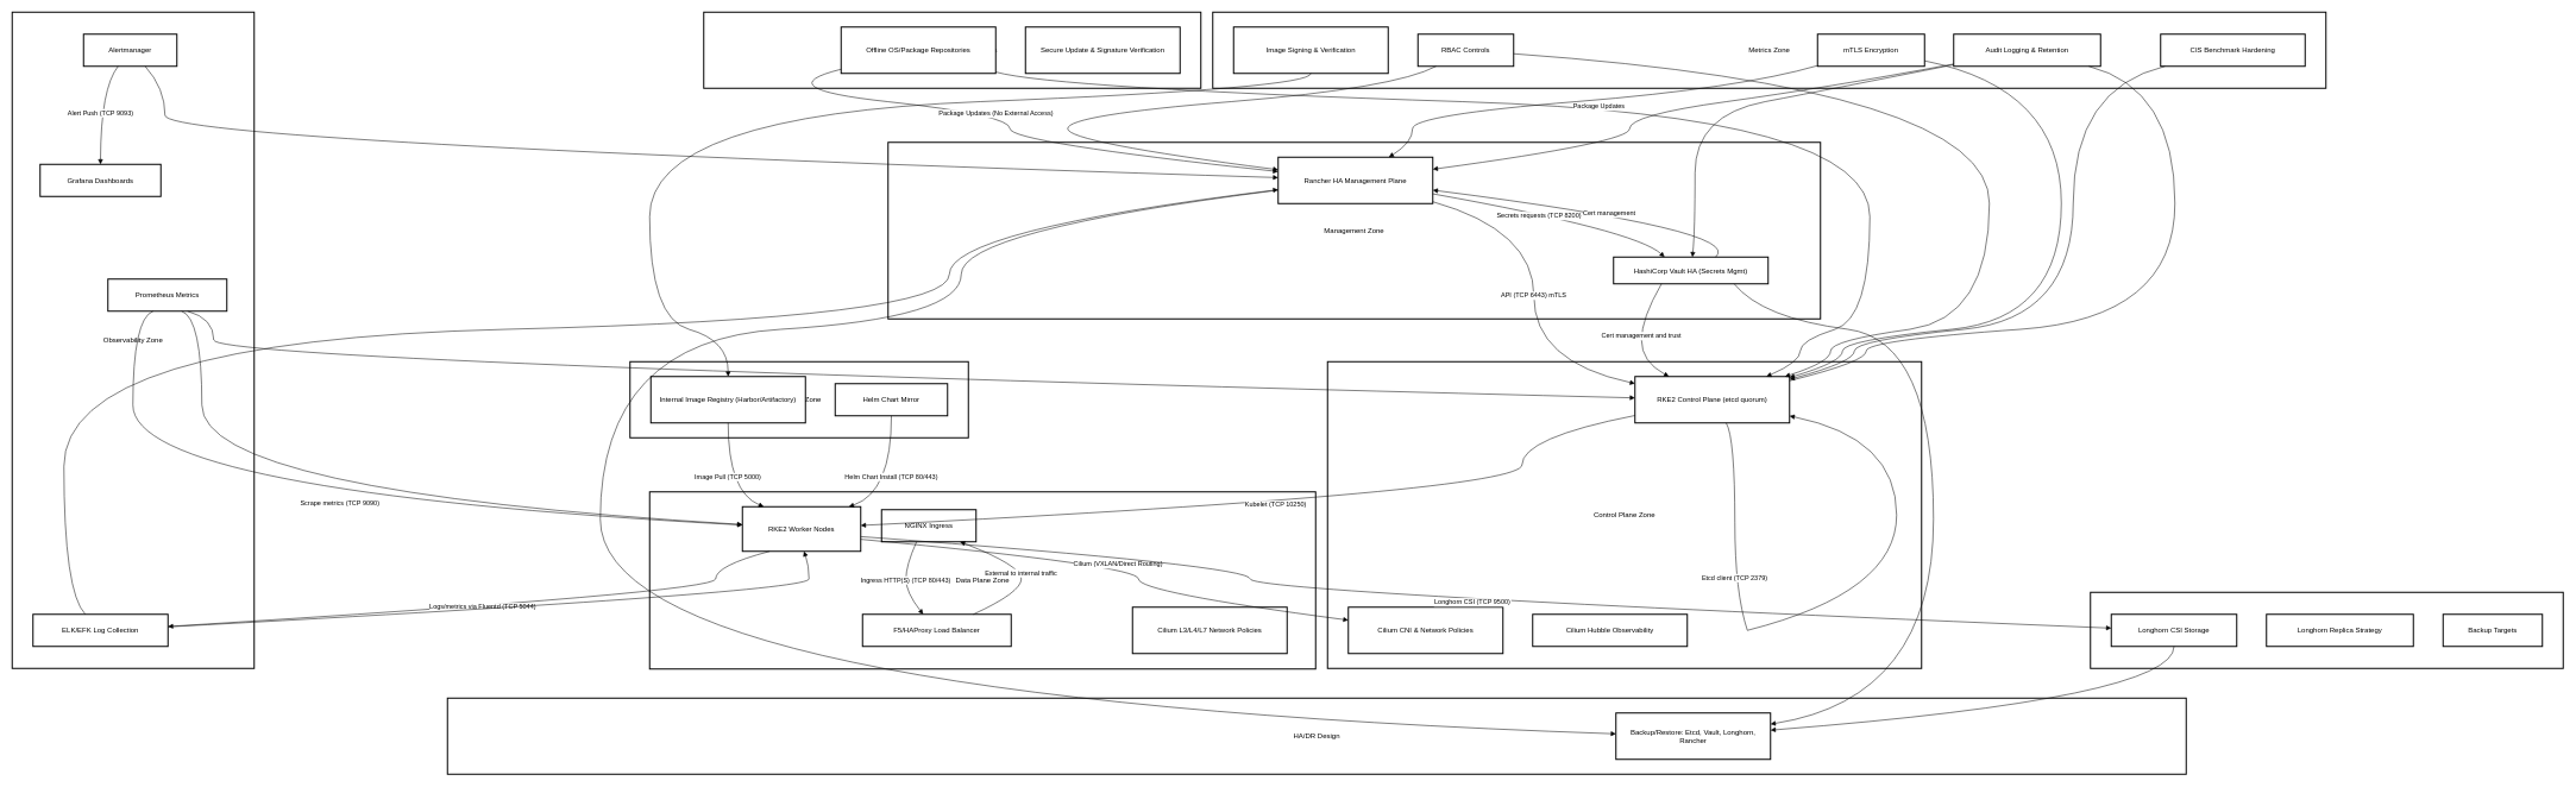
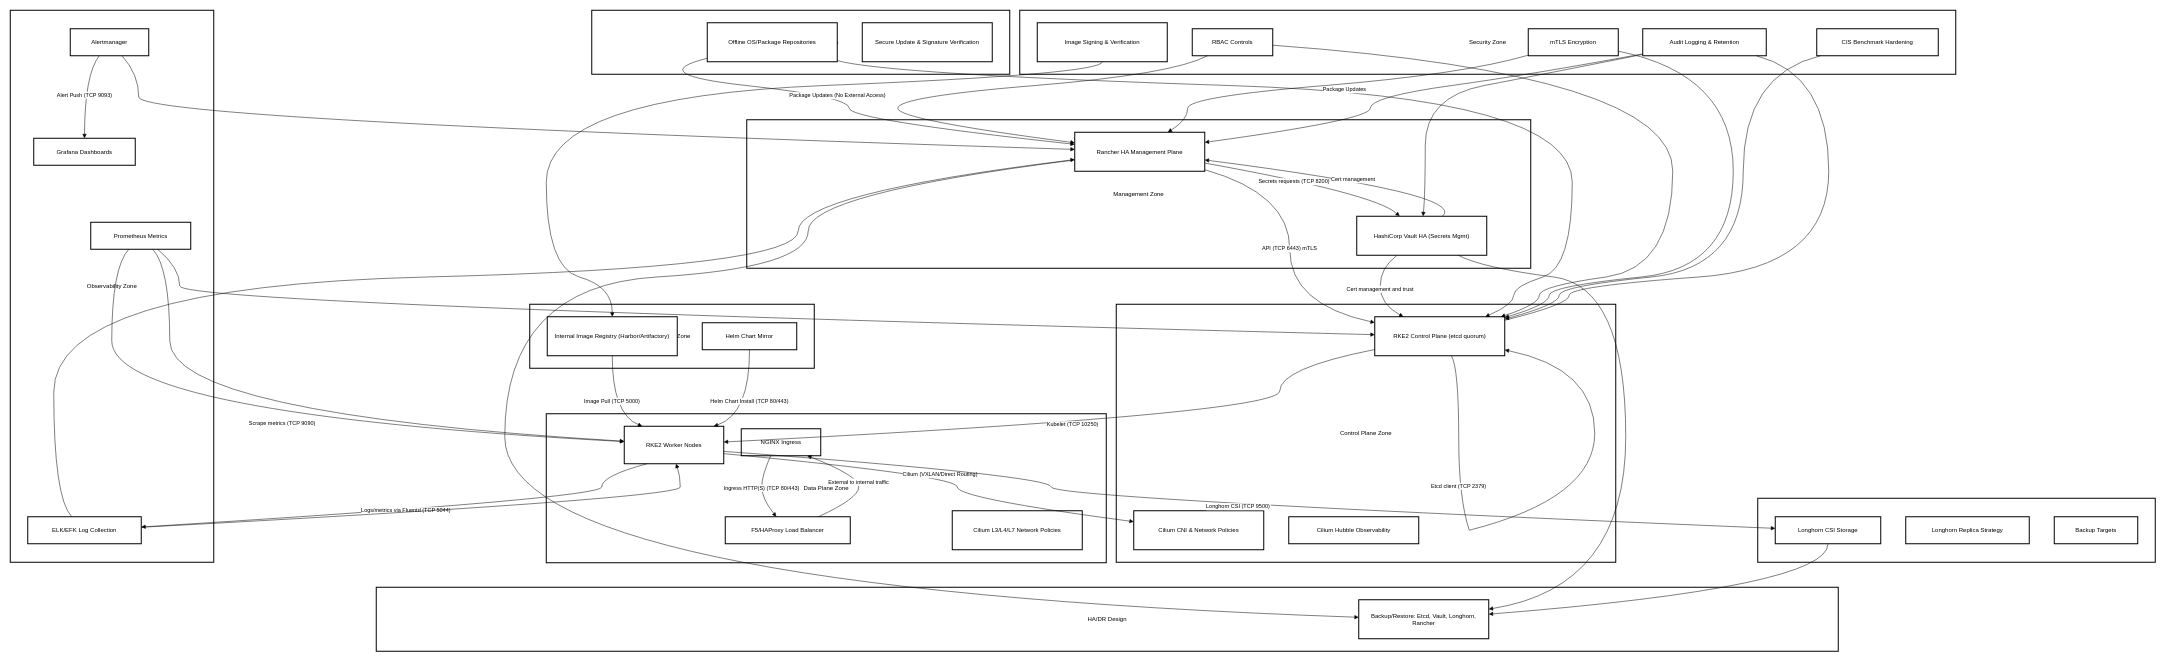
- <mxCell id="5" value="Metrics Zone" style="whiteSpace=wrap;strokeWidth=2;" vertex="1" parent="1"><mxGeometry x="2039" y="20" width="1872" height="128" as="geometry" /></mxCell>
+ <mxCell id="5" value="Security Zone" style="whiteSpace=wrap;strokeWidth=2;" vertex="1" parent="1"><mxGeometry x="2039" y="20" width="1872" height="128" as="geometry" /></mxCell>
- <mxCell id="12" value="HashiCorp Vault HA (Secrets Mgmt)" style="whiteSpace=wrap;strokeWidth=2;" vertex="1" parent="1"><mxGeometry x="2713" y="432" width="260" height="45" as="geometry" /></mxCell>
+ <mxCell id="12" value="HashiCorp Vault HA (Secrets Mgmt)" style="whiteSpace=wrap;strokeWidth=2;" vertex="1" parent="1"><mxGeometry x="2713" y="432" width="260" height="78" as="geometry" /></mxCell>
- <mxCell id="23" value="Prometheus Metrics" style="whiteSpace=wrap;strokeWidth=2;" vertex="1" parent="1"><mxGeometry x="181" y="469" width="200" height="54" as="geometry" /></mxCell>
+ <mxCell id="23" value="Prometheus Metrics" style="whiteSpace=wrap;strokeWidth=2;" vertex="1" parent="1"><mxGeometry x="181" y="444" width="200" height="54" as="geometry" /></mxCell>
